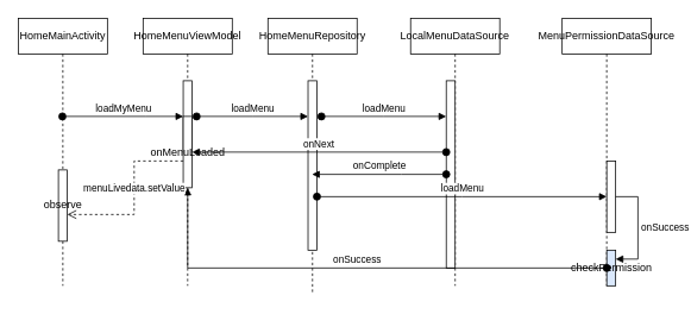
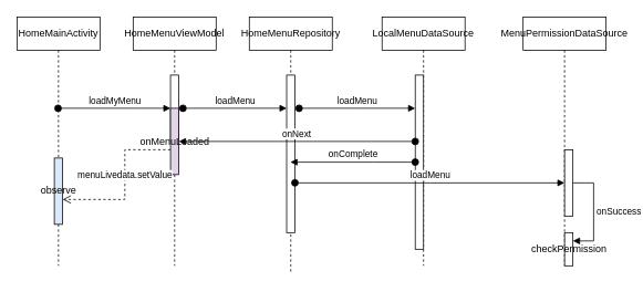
- <mxCell id="6" value="onMenuLoaded" style="html=1;points=[];perimeter=orthogonalPerimeter;outlineConnect=0;targetShapes=umlLifeline;portConstraint=eastwest;newEdgeStyle={&quot;edgeStyle&quot;:&quot;elbowEdgeStyle&quot;,&quot;elbow&quot;:&quot;vertical&quot;,&quot;curved&quot;:0,&quot;rounded&quot;:0};" vertex="1" parent="4"><mxGeometry x="45" y="110" width="10" height="80" as="geometry" /></mxCell>
+ <mxCell id="6" value="onMenuLoaded" style="html=1;points=[];perimeter=orthogonalPerimeter;outlineConnect=0;targetShapes=umlLifeline;portConstraint=eastwest;newEdgeStyle={&quot;edgeStyle&quot;:&quot;elbowEdgeStyle&quot;,&quot;elbow&quot;:&quot;vertical&quot;,&quot;curved&quot;:0,&quot;rounded&quot;:0};fillColor=#e1d5e7;" vertex="1" parent="4"><mxGeometry x="45" y="110" width="10" height="80" as="geometry" /></mxCell>
- <mxCell id="8" value="observe" style="html=1;points=[];perimeter=orthogonalPerimeter;outlineConnect=0;targetShapes=umlLifeline;portConstraint=eastwest;newEdgeStyle={&quot;edgeStyle&quot;:&quot;elbowEdgeStyle&quot;,&quot;elbow&quot;:&quot;vertical&quot;,&quot;curved&quot;:0,&quot;rounded&quot;:0};" vertex="1" parent="7"><mxGeometry x="45" y="170" width="10" height="80" as="geometry" /></mxCell>
+ <mxCell id="8" value="observe" style="html=1;points=[];perimeter=orthogonalPerimeter;outlineConnect=0;targetShapes=umlLifeline;portConstraint=eastwest;newEdgeStyle={&quot;edgeStyle&quot;:&quot;elbowEdgeStyle&quot;,&quot;elbow&quot;:&quot;vertical&quot;,&quot;curved&quot;:0,&quot;rounded&quot;:0};fillColor=#dae8fc;" vertex="1" parent="7"><mxGeometry x="45" y="170" width="10" height="80" as="geometry" /></mxCell>
- <mxCell id="21" value="onSuccess" style="html=1;verticalAlign=bottom;startArrow=oval;startFill=1;endArrow=block;startSize=8;edgeStyle=elbowEdgeStyle;elbow=vertical;curved=0;rounded=0;" edge="1" parent="1" source="13" target="6"><mxGeometry width="60" relative="1" as="geometry"><mxPoint x="640" y="440" as="sourcePoint" /><mxPoint x="700" y="440" as="targetPoint" /><Array as="points"><mxPoint x="440" y="300" /></Array></mxGeometry></mxCell>
- <mxCell id="13" value="checkPermission" style="html=1;points=[];perimeter=orthogonalPerimeter;outlineConnect=0;targetShapes=umlLifeline;portConstraint=eastwest;newEdgeStyle={&quot;edgeStyle&quot;:&quot;elbowEdgeStyle&quot;,&quot;elbow&quot;:&quot;vertical&quot;,&quot;curved&quot;:0,&quot;rounded&quot;:0};fillColor=#dae8fc;" vertex="1" parent="11"><mxGeometry x="50" y="260" width="10" height="40" as="geometry" /></mxCell>
+ <mxCell id="13" value="checkPermission" style="html=1;points=[];perimeter=orthogonalPerimeter;outlineConnect=0;targetShapes=umlLifeline;portConstraint=eastwest;newEdgeStyle={&quot;edgeStyle&quot;:&quot;elbowEdgeStyle&quot;,&quot;elbow&quot;:&quot;vertical&quot;,&quot;curved&quot;:0,&quot;rounded&quot;:0};" vertex="1" parent="11"><mxGeometry x="50" y="260" width="10" height="40" as="geometry" /></mxCell>
